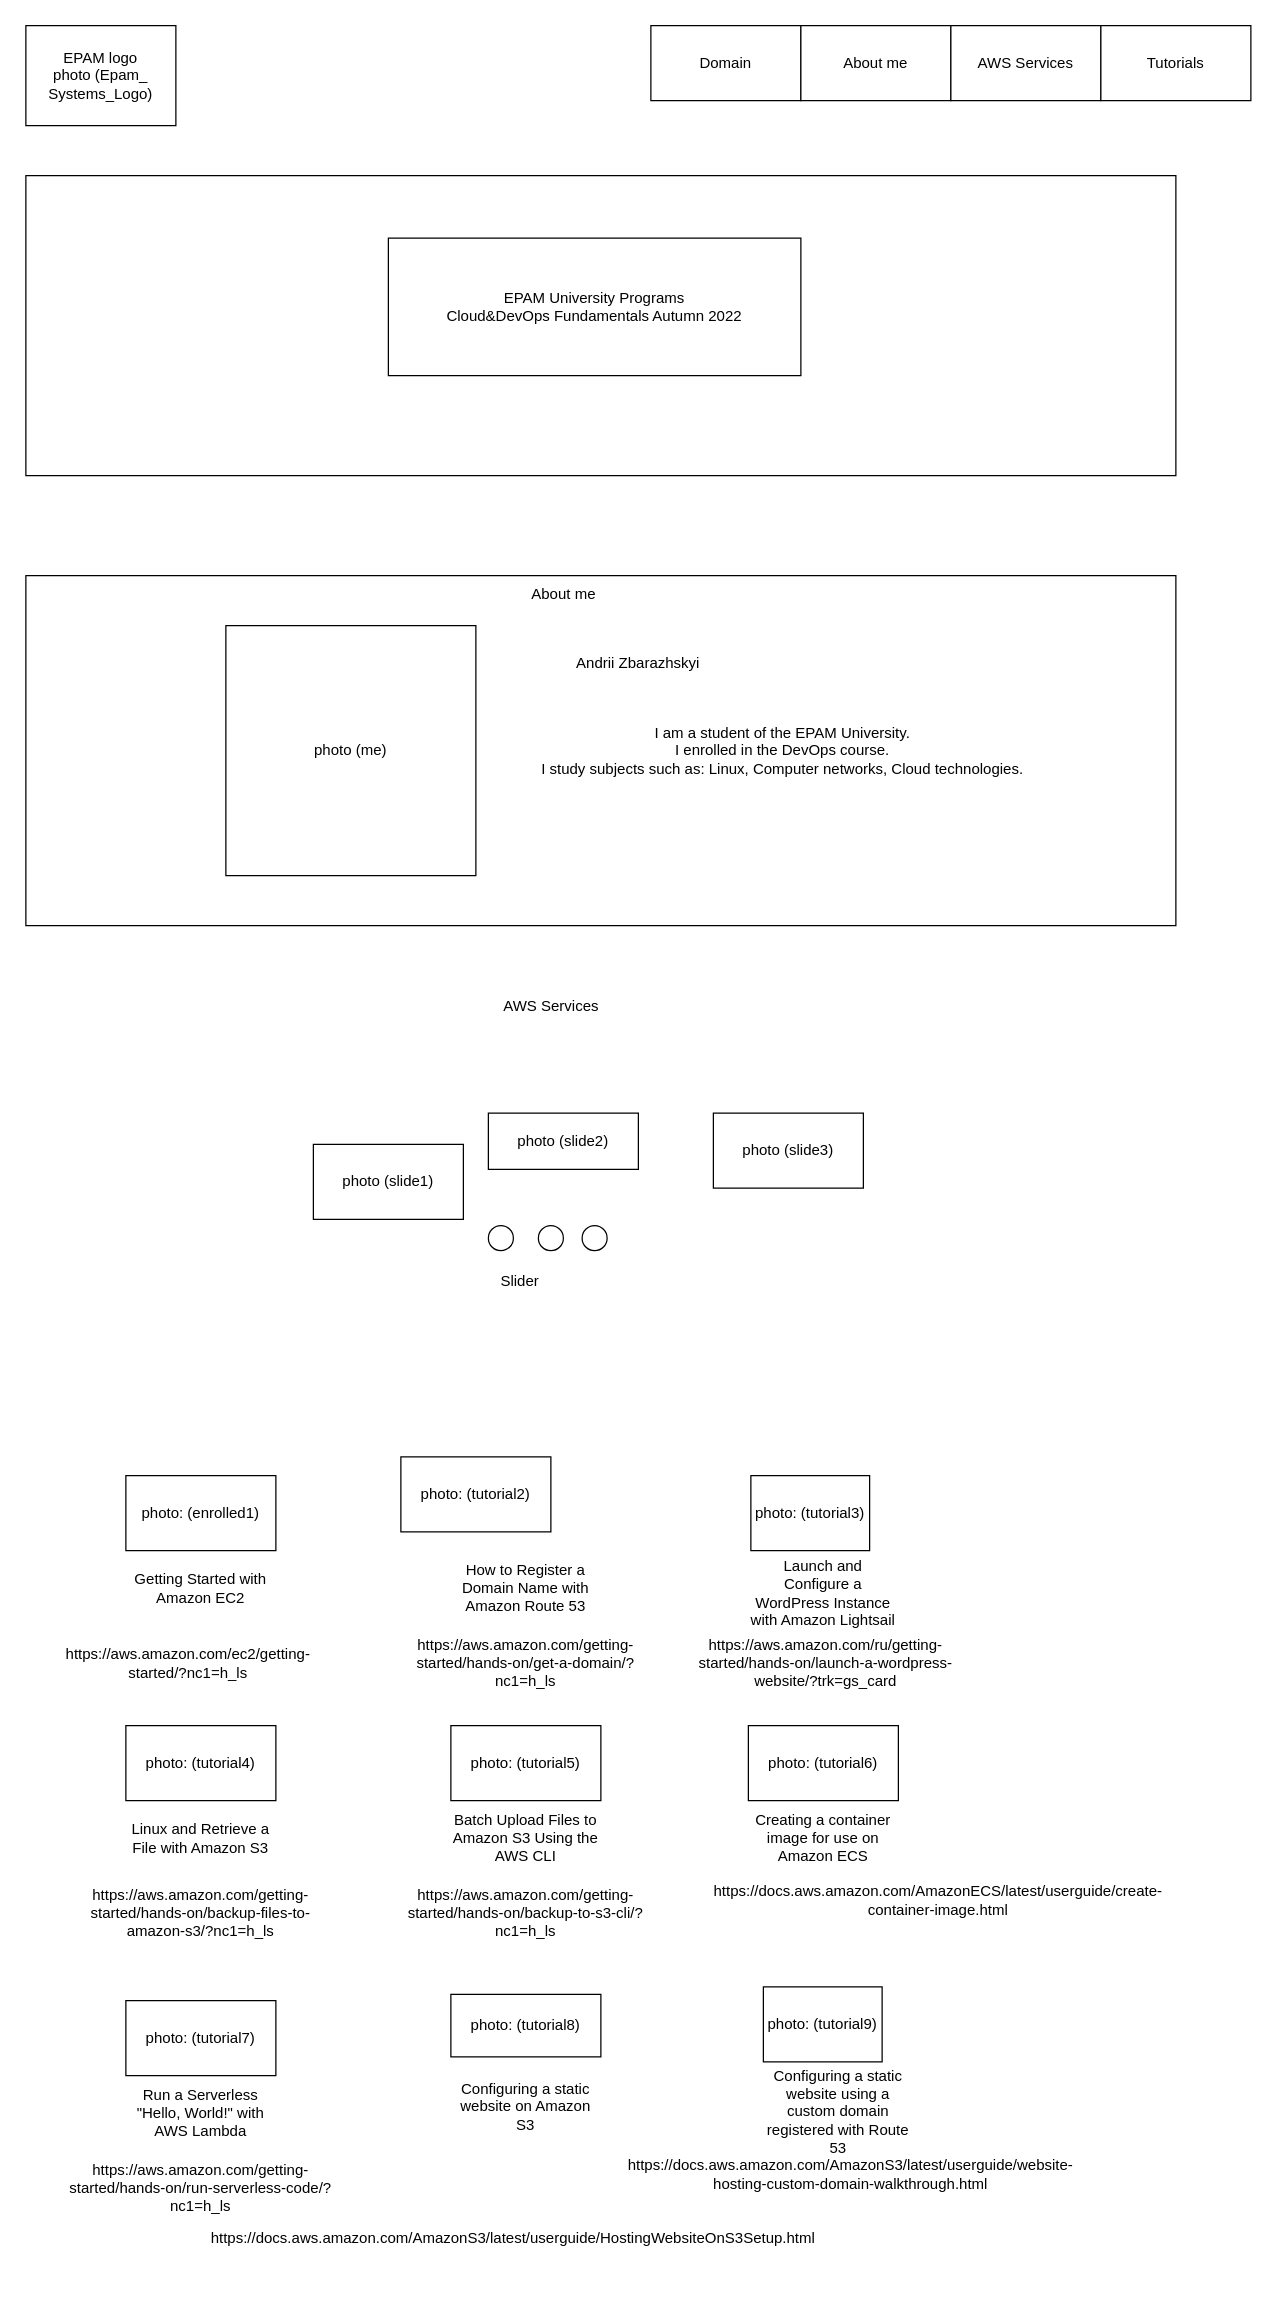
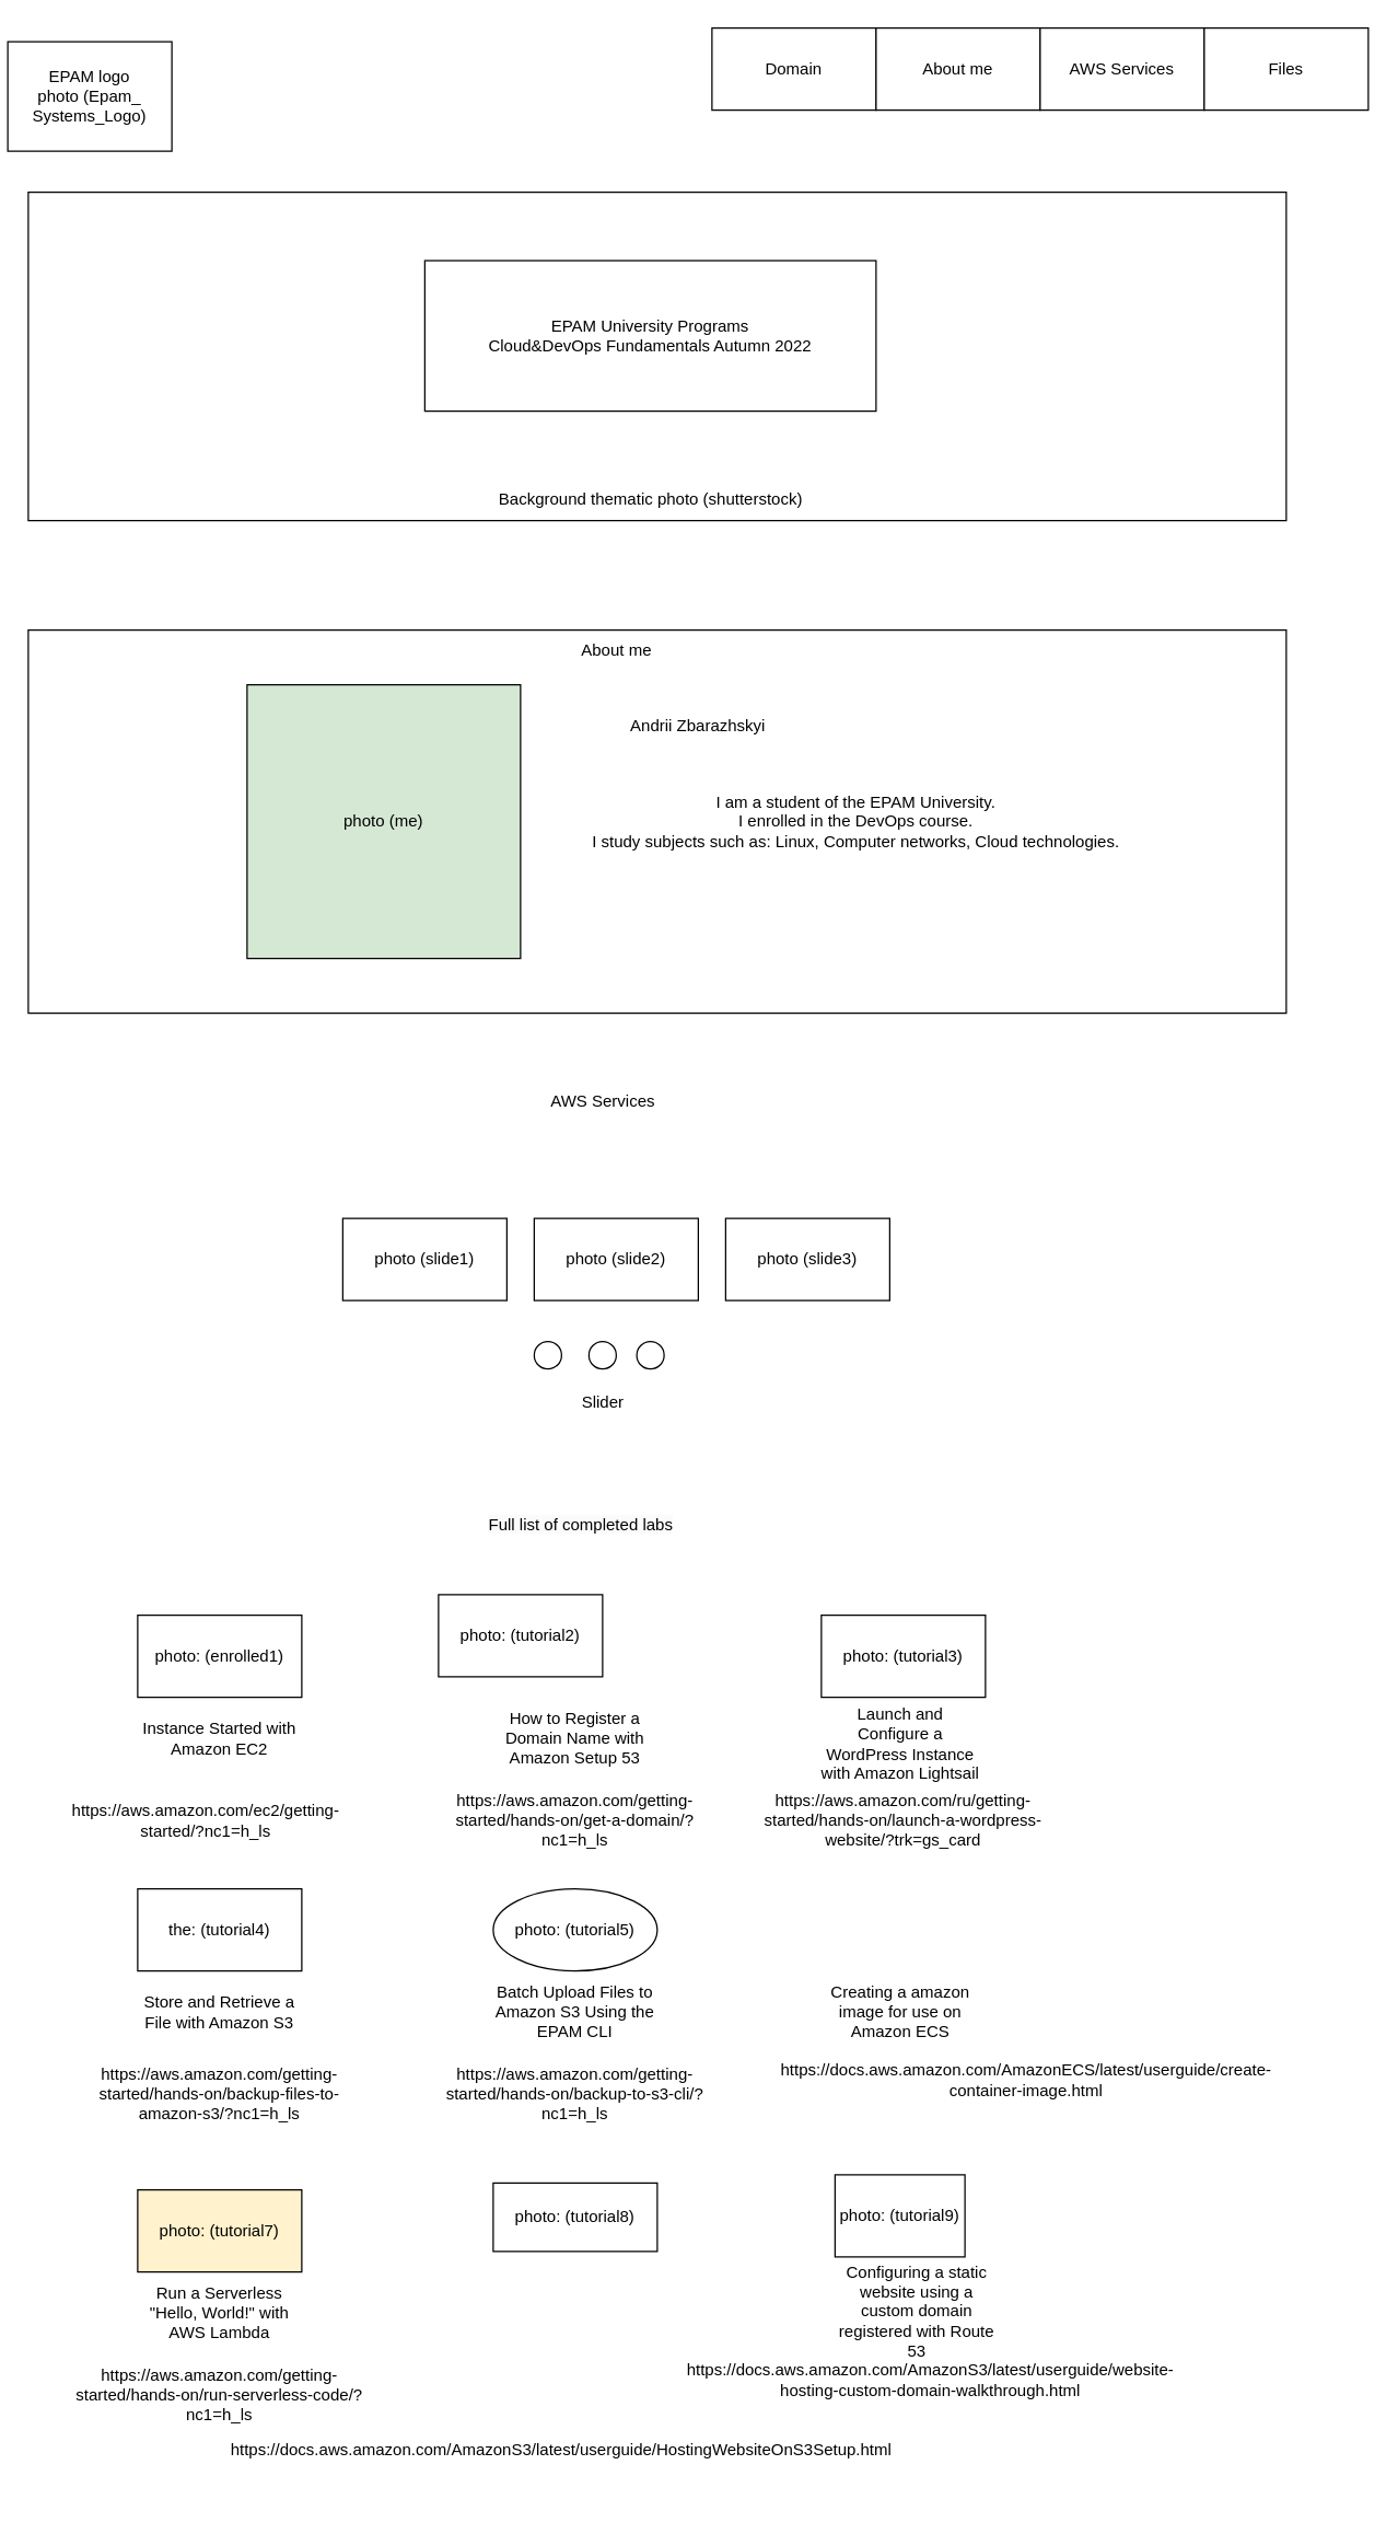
- <mxCell id="13" value="Tutorials" style="rounded=0;whiteSpace=wrap;html=1;" parent="1" vertex="1"><mxGeometry x="880" width="120" height="60" as="geometry" y="20" /></mxCell>
+ <mxCell id="13" value="Files" style="rounded=0;whiteSpace=wrap;html=1;" parent="1" vertex="1"><mxGeometry x="880" width="120" height="60" as="geometry" y="20" /></mxCell>
- <mxCell id="9" value="EPAM logo&lt;br&gt;&lt;span style=&quot;border-color: var(--border-color);&quot;&gt;photo&amp;nbsp;&lt;/span&gt;(Epam_&lt;br&gt;Systems_Logo)" style="rounded=0;whiteSpace=wrap;html=1;" parent="1" vertex="1"><mxGeometry x="20" width="120" height="80" as="geometry" y="20" /></mxCell>
+ <mxCell id="9" value="EPAM logo&lt;br&gt;&lt;span style=&quot;border-color: var(--border-color);&quot;&gt;photo&amp;nbsp;&lt;/span&gt;(Epam_&lt;br&gt;Systems_Logo)" style="rounded=0;whiteSpace=wrap;html=1;" parent="1" vertex="1"><mxGeometry x="5" y="30" width="120" height="80" as="geometry" /></mxCell>
+ <mxCell id="16" value="&lt;span style=&quot;&quot;&gt;Background thematic photo (shutterstock)&lt;/span&gt;" style="text;html=1;align=center;verticalAlign=middle;resizable=0;points=[];autosize=1;strokeColor=none;fillColor=none;" parent="1" vertex="1"><mxGeometry x="350" y="350" width="250" height="30" as="geometry" /></mxCell>
- <mxCell id="5" value="photo (me)" style="whiteSpace=wrap;html=1;aspect=fixed;" parent="1" vertex="1"><mxGeometry x="180" y="500" width="200" height="200" as="geometry" /></mxCell>
+ <mxCell id="5" value="photo (me)" style="whiteSpace=wrap;html=1;aspect=fixed;fillColor=#d5e8d4;" parent="1" vertex="1"><mxGeometry x="180" y="500" width="200" height="200" as="geometry" /></mxCell>
- <mxCell id="2" value="photo (slide2)" style="rounded=0;whiteSpace=wrap;html=1;" parent="1" vertex="1"><mxGeometry x="390" y="890" width="120" height="45" as="geometry" /></mxCell>
+ <mxCell id="2" value="photo (slide2)" style="rounded=0;whiteSpace=wrap;html=1;" parent="1" vertex="1"><mxGeometry x="390" y="890" width="120" height="60" as="geometry" /></mxCell>
- <mxCell id="3" value="photo (slide3)" style="rounded=0;whiteSpace=wrap;html=1;" parent="1" vertex="1"><mxGeometry x="570" y="890" width="120" height="60" as="geometry" /></mxCell>
+ <mxCell id="3" value="photo (slide3)" style="rounded=0;whiteSpace=wrap;html=1;" parent="1" vertex="1"><mxGeometry x="530" y="890" width="120" height="60" as="geometry" /></mxCell>
- <mxCell id="18" value="photo (slide1)" style="rounded=0;whiteSpace=wrap;html=1;" parent="1" vertex="1"><mxGeometry x="250" y="915" width="120" height="60" as="geometry" /></mxCell>
+ <mxCell id="18" value="photo (slide1)" style="rounded=0;whiteSpace=wrap;html=1;" parent="1" vertex="1"><mxGeometry x="250" y="890" width="120" height="60" as="geometry" /></mxCell>
- <mxCell id="22" value="Slider" style="text;html=1;align=center;verticalAlign=middle;resizable=0;points=[];autosize=1;strokeColor=none;fillColor=none;" parent="1" vertex="1"><mxGeometry x="390" y="1010" width="50" height="30" as="geometry" /></mxCell>
+ <mxCell id="22" value="Slider" style="text;html=1;align=center;verticalAlign=middle;resizable=0;points=[];autosize=1;strokeColor=none;fillColor=none;" parent="1" vertex="1"><mxGeometry x="415" y="1010" width="50" height="30" as="geometry" /></mxCell>
+ <mxCell id="23" value="&lt;span style=&quot;color: rgb(0, 0, 0); font-family: Helvetica; font-size: 12px; font-style: normal; font-variant-ligatures: normal; font-variant-caps: normal; font-weight: 400; letter-spacing: normal; orphans: 2; text-align: center; text-indent: 0px; text-transform: none; widows: 2; word-spacing: 0px; -webkit-text-stroke-width: 0px; background-color: rgb(251, 251, 251); text-decoration-thickness: initial; text-decoration-style: initial; text-decoration-color: initial; float: none; display: inline !important;&quot;&gt;Full list of completed labs&lt;/span&gt;" style="text;whiteSpace=wrap;html=1;" parent="1" vertex="1"><mxGeometry x="355" y="1100" width="170" height="40" as="geometry" /></mxCell>
- <mxCell id="30" value="photo: (tutorial3)" style="rounded=0;whiteSpace=wrap;html=1;" vertex="1" parent="1"><mxGeometry x="600" y="1180" width="95" height="60" as="geometry" /></mxCell>
+ <mxCell id="30" value="photo: (tutorial3)" style="rounded=0;whiteSpace=wrap;html=1;" vertex="1" parent="1"><mxGeometry x="600" y="1180" width="120" height="60" as="geometry" /></mxCell>
- <mxCell id="25" value="Getting Started with Amazon EC2" style="text;html=1;strokeColor=none;fillColor=none;align=center;verticalAlign=middle;whiteSpace=wrap;rounded=0;" vertex="1" parent="1"><mxGeometry x="100" y="1245" width="120" height="50" as="geometry" /></mxCell>
+ <mxCell id="25" value="Instance Started with Amazon EC2" style="text;html=1;strokeColor=none;fillColor=none;align=center;verticalAlign=middle;whiteSpace=wrap;rounded=0;" vertex="1" parent="1"><mxGeometry x="100" y="1245" width="120" height="50" as="geometry" /></mxCell>
- <mxCell id="28" value="How to Register a Domain Name with Amazon Route 53" style="text;html=1;strokeColor=none;fillColor=none;align=center;verticalAlign=middle;whiteSpace=wrap;rounded=0;" vertex="1" parent="1"><mxGeometry x="360" y="1245" width="120" height="50" as="geometry" /></mxCell>
+ <mxCell id="28" value="How to Register a Domain Name with Amazon Setup 53" style="text;html=1;strokeColor=none;fillColor=none;align=center;verticalAlign=middle;whiteSpace=wrap;rounded=0;" vertex="1" parent="1"><mxGeometry x="360" y="1245" width="120" height="50" as="geometry" /></mxCell>
- <mxCell id="33" value="photo: (tutorial4)" style="rounded=0;whiteSpace=wrap;html=1;" vertex="1" parent="1"><mxGeometry x="100" y="1380" width="120" height="60" as="geometry" /></mxCell>
+ <mxCell id="33" value="the: (tutorial4)" style="rounded=0;whiteSpace=wrap;html=1;" vertex="1" parent="1"><mxGeometry x="100" y="1380" width="120" height="60" as="geometry" /></mxCell>
- <mxCell id="36" value="photo: (tutorial5)" style="rounded=0;whiteSpace=wrap;html=1;" vertex="1" parent="1"><mxGeometry x="360" y="1380" width="120" height="60" as="geometry" /></mxCell>
+ <mxCell id="36" value="photo: (tutorial5)" style="ellipse;whiteSpace=wrap;html=1;" vertex="1" parent="1"><mxGeometry x="360" y="1380" width="120" height="60" as="geometry" /></mxCell>
- <mxCell id="39" value="photo: (tutorial6)" style="rounded=0;whiteSpace=wrap;html=1;" vertex="1" parent="1"><mxGeometry x="598" y="1380" width="120" height="60" as="geometry" /></mxCell>
- <mxCell id="34" value="Linux and Retrieve a File with Amazon S3" style="text;html=1;strokeColor=none;fillColor=none;align=center;verticalAlign=middle;whiteSpace=wrap;rounded=0;" vertex="1" parent="1"><mxGeometry x="100" y="1445" width="120" height="50" as="geometry" /></mxCell>
+ <mxCell id="34" value="Store and Retrieve a File with Amazon S3" style="text;html=1;strokeColor=none;fillColor=none;align=center;verticalAlign=middle;whiteSpace=wrap;rounded=0;" vertex="1" parent="1"><mxGeometry x="100" y="1445" width="120" height="50" as="geometry" /></mxCell>
- <mxCell id="37" value="Batch Upload Files to Amazon S3 Using the AWS CLI" style="text;html=1;strokeColor=none;fillColor=none;align=center;verticalAlign=middle;whiteSpace=wrap;rounded=0;" vertex="1" parent="1"><mxGeometry x="360" y="1445" width="120" height="50" as="geometry" /></mxCell>
+ <mxCell id="37" value="Batch Upload Files to Amazon S3 Using the EPAM CLI" style="text;html=1;strokeColor=none;fillColor=none;align=center;verticalAlign=middle;whiteSpace=wrap;rounded=0;" vertex="1" parent="1"><mxGeometry x="360" y="1445" width="120" height="50" as="geometry" /></mxCell>
- <mxCell id="40" value="Creating a container image for use on Amazon ECS" style="text;html=1;strokeColor=none;fillColor=none;align=center;verticalAlign=middle;whiteSpace=wrap;rounded=0;" vertex="1" parent="1"><mxGeometry x="598" y="1445" width="120" height="50" as="geometry" /></mxCell>
+ <mxCell id="40" value="Creating a amazon image for use on Amazon ECS" style="text;html=1;strokeColor=none;fillColor=none;align=center;verticalAlign=middle;whiteSpace=wrap;rounded=0;" vertex="1" parent="1"><mxGeometry x="598" y="1445" width="120" height="50" as="geometry" /></mxCell>
- <mxCell id="42" value="photo: (tutorial7)" style="rounded=0;whiteSpace=wrap;html=1;" vertex="1" parent="1"><mxGeometry x="100" y="1600" width="120" height="60" as="geometry" /></mxCell>
+ <mxCell id="42" value="photo: (tutorial7)" style="rounded=0;whiteSpace=wrap;html=1;fillColor=#fff2cc;" vertex="1" parent="1"><mxGeometry x="100" y="1600" width="120" height="60" as="geometry" /></mxCell>
- <mxCell id="46" value="Configuring a static website on Amazon S3" style="text;html=1;strokeColor=none;fillColor=none;align=center;verticalAlign=middle;whiteSpace=wrap;rounded=0;" vertex="1" parent="1"><mxGeometry x="360" y="1660" width="120" height="50" as="geometry" /></mxCell>
